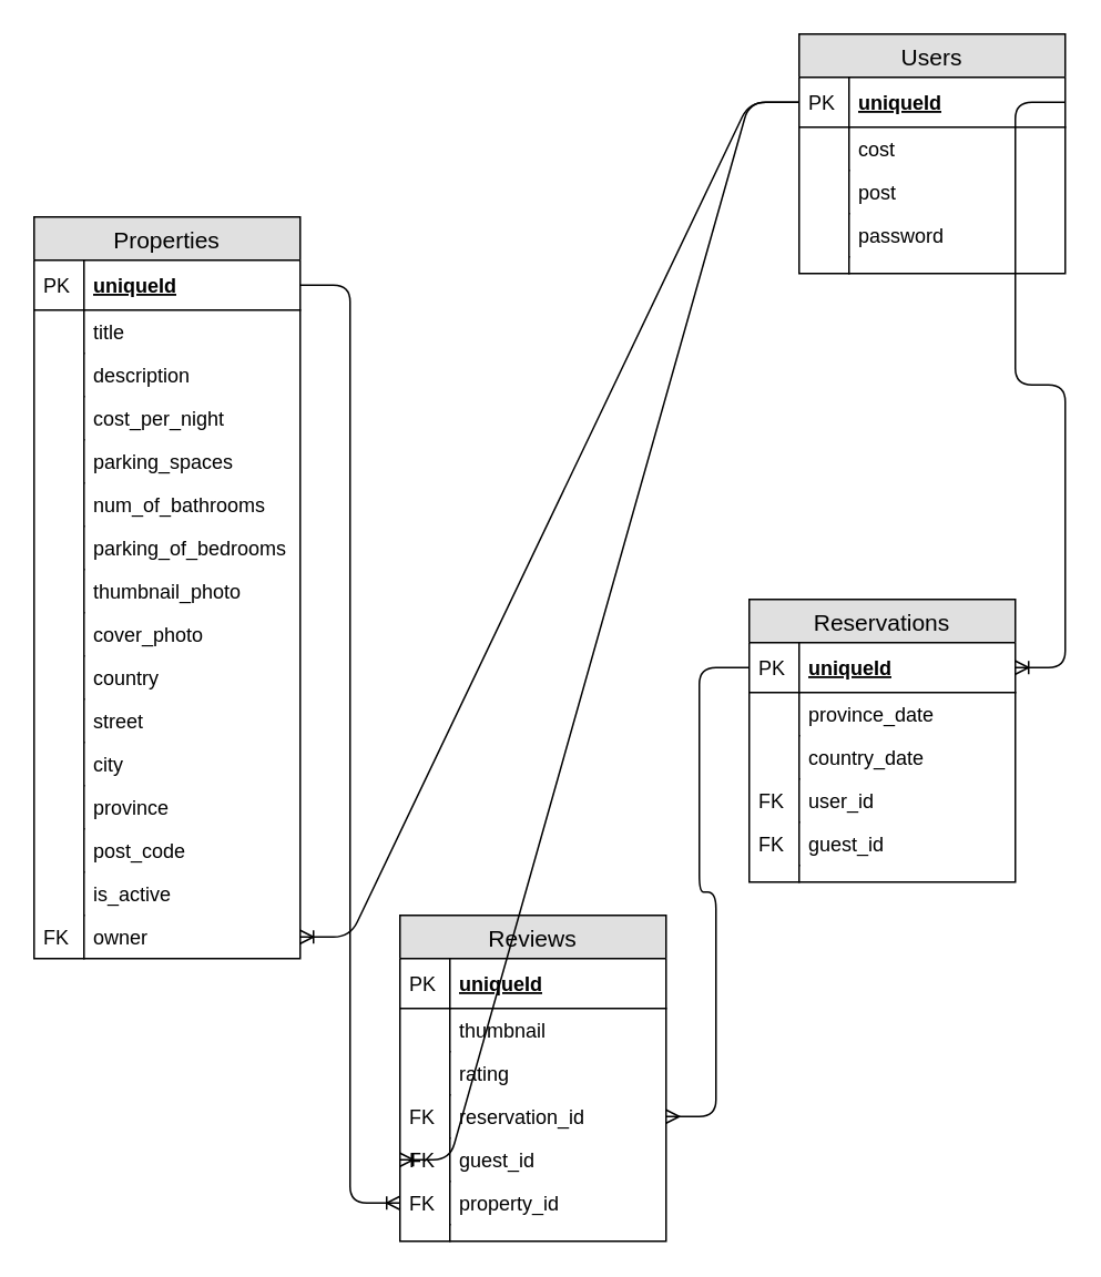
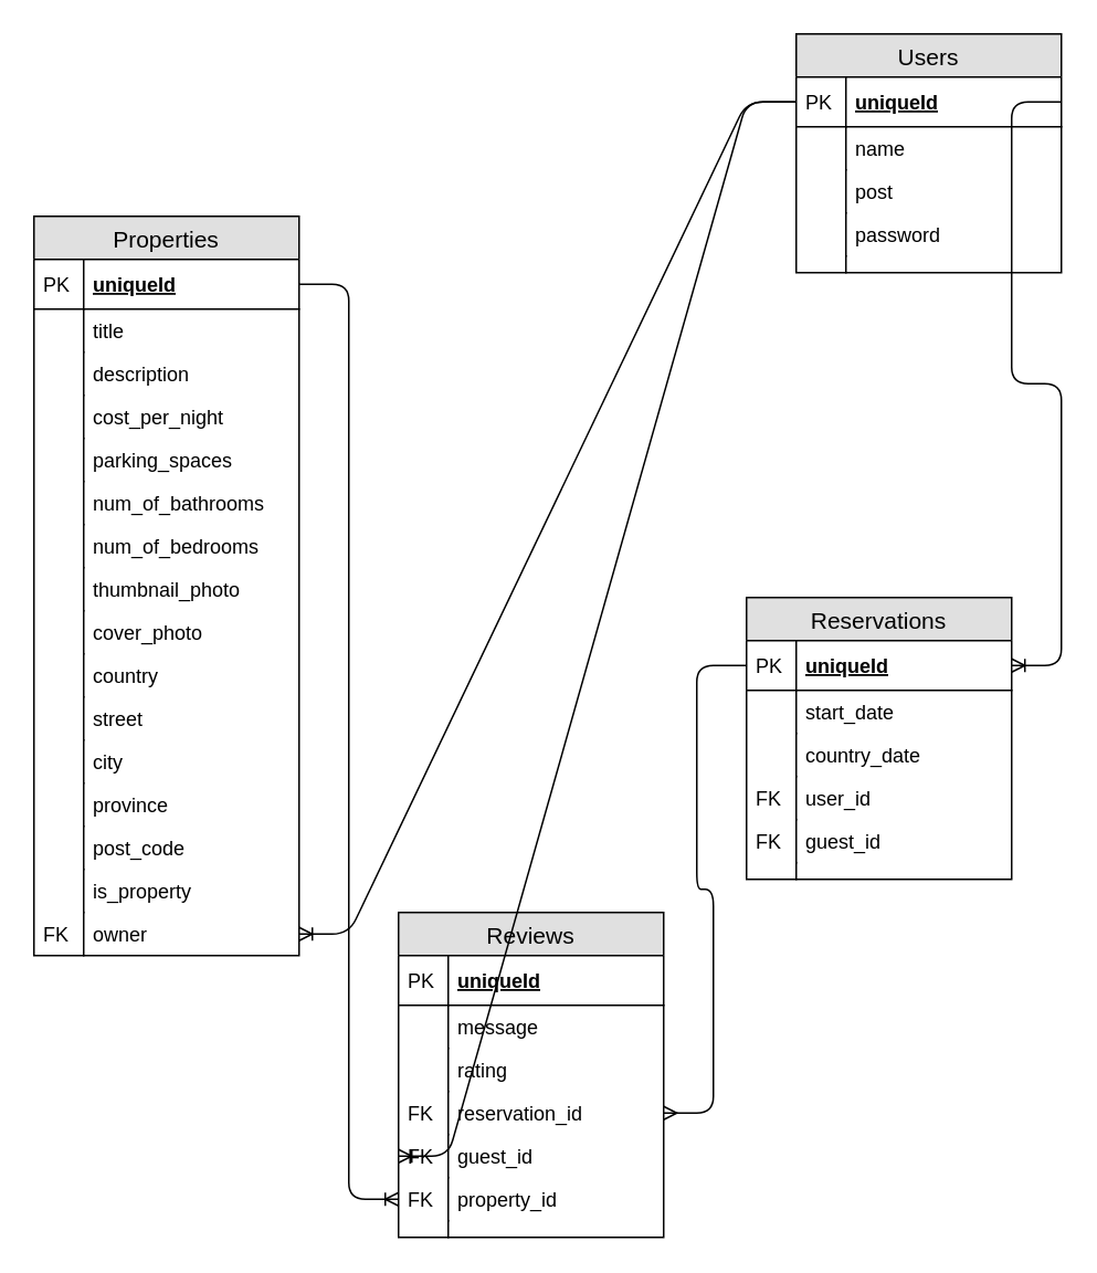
- <mxCell id="5" value="cost" style="shape=partialRectangle;top=0;left=0;right=0;bottom=0;align=left;verticalAlign=top;fillColor=none;spacingLeft=34;spacingRight=4;overflow=hidden;rotatable=0;points=[[0,0.5],[1,0.5]];portConstraint=eastwest;dropTarget=0;fontSize=12;" vertex="1" parent="2"><mxGeometry y="56" width="160" height="26" as="geometry" /></mxCell>
+ <mxCell id="5" value="name" style="shape=partialRectangle;top=0;left=0;right=0;bottom=0;align=left;verticalAlign=top;fillColor=none;spacingLeft=34;spacingRight=4;overflow=hidden;rotatable=0;points=[[0,0.5],[1,0.5]];portConstraint=eastwest;dropTarget=0;fontSize=12;" vertex="1" parent="2"><mxGeometry y="56" width="160" height="26" as="geometry" /></mxCell>
- <mxCell id="26" value="parking_of_bedrooms" style="shape=partialRectangle;top=0;left=0;right=0;bottom=0;align=left;verticalAlign=top;fillColor=none;spacingLeft=34;spacingRight=4;overflow=hidden;rotatable=0;points=[[0,0.5],[1,0.5]];portConstraint=eastwest;dropTarget=0;fontSize=12;" vertex="1" parent="13"><mxGeometry y="186" width="160" height="26" as="geometry" /></mxCell>
+ <mxCell id="26" value="num_of_bedrooms" style="shape=partialRectangle;top=0;left=0;right=0;bottom=0;align=left;verticalAlign=top;fillColor=none;spacingLeft=34;spacingRight=4;overflow=hidden;rotatable=0;points=[[0,0.5],[1,0.5]];portConstraint=eastwest;dropTarget=0;fontSize=12;" vertex="1" parent="13"><mxGeometry y="186" width="160" height="26" as="geometry" /></mxCell>
- <mxCell id="64" value="province_date" style="shape=partialRectangle;top=0;left=0;right=0;bottom=0;align=left;verticalAlign=top;fillColor=none;spacingLeft=34;spacingRight=4;overflow=hidden;rotatable=0;points=[[0,0.5],[1,0.5]];portConstraint=eastwest;dropTarget=0;fontSize=12;" vertex="1" parent="61"><mxGeometry y="56" width="160" height="26" as="geometry" /></mxCell>
+ <mxCell id="64" value="start_date" style="shape=partialRectangle;top=0;left=0;right=0;bottom=0;align=left;verticalAlign=top;fillColor=none;spacingLeft=34;spacingRight=4;overflow=hidden;rotatable=0;points=[[0,0.5],[1,0.5]];portConstraint=eastwest;dropTarget=0;fontSize=12;" vertex="1" parent="61"><mxGeometry y="56" width="160" height="26" as="geometry" /></mxCell>
- <mxCell id="42" value="is_active" style="shape=partialRectangle;top=0;left=0;right=0;bottom=0;align=left;verticalAlign=top;fillColor=none;spacingLeft=34;spacingRight=4;overflow=hidden;rotatable=0;points=[[0,0.5],[1,0.5]];portConstraint=eastwest;dropTarget=0;fontSize=12;" vertex="1" parent="13"><mxGeometry y="394" width="160" height="26" as="geometry" /></mxCell>
+ <mxCell id="42" value="is_property" style="shape=partialRectangle;top=0;left=0;right=0;bottom=0;align=left;verticalAlign=top;fillColor=none;spacingLeft=34;spacingRight=4;overflow=hidden;rotatable=0;points=[[0,0.5],[1,0.5]];portConstraint=eastwest;dropTarget=0;fontSize=12;" vertex="1" parent="13"><mxGeometry y="394" width="160" height="26" as="geometry" /></mxCell>
- <mxCell id="49" value="thumbnail" style="shape=partialRectangle;top=0;left=0;right=0;bottom=0;align=left;verticalAlign=top;fillColor=none;spacingLeft=34;spacingRight=4;overflow=hidden;rotatable=0;points=[[0,0.5],[1,0.5]];portConstraint=eastwest;dropTarget=0;fontSize=12;" vertex="1" parent="46"><mxGeometry y="56" width="160" height="26" as="geometry" /></mxCell>
+ <mxCell id="49" value="message" style="shape=partialRectangle;top=0;left=0;right=0;bottom=0;align=left;verticalAlign=top;fillColor=none;spacingLeft=34;spacingRight=4;overflow=hidden;rotatable=0;points=[[0,0.5],[1,0.5]];portConstraint=eastwest;dropTarget=0;fontSize=12;" vertex="1" parent="46"><mxGeometry y="56" width="160" height="26" as="geometry" /></mxCell>
